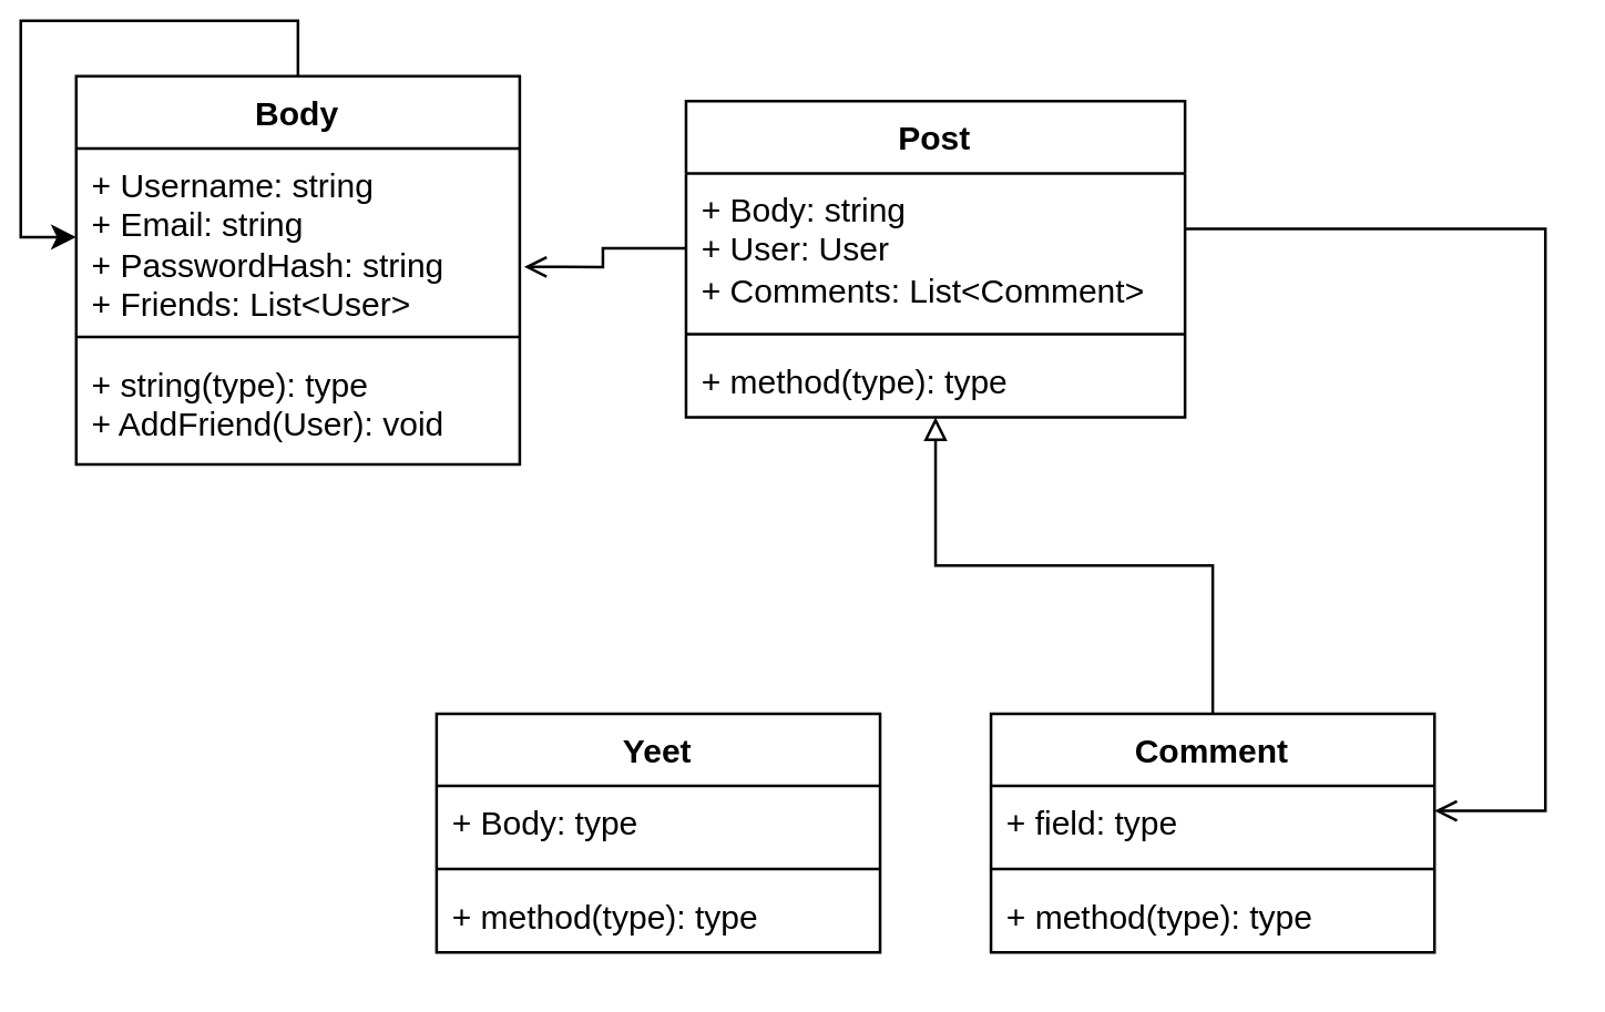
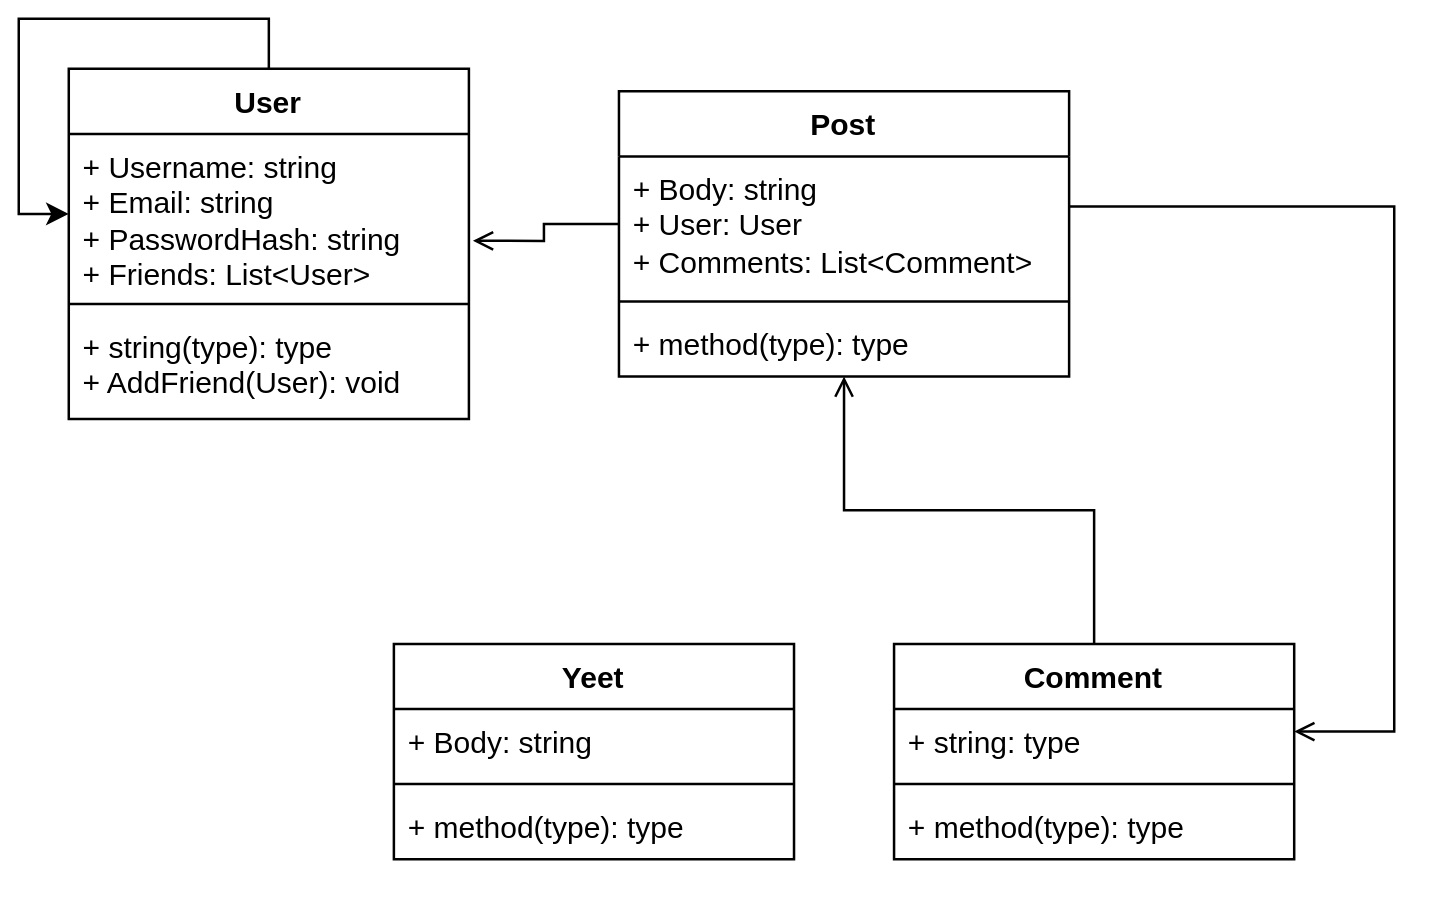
- <mxCell id="2" value="Body" style="swimlane;fontStyle=1;align=center;verticalAlign=top;childLayout=stackLayout;horizontal=1;startSize=26;horizontalStack=0;resizeParent=1;resizeParentMax=0;resizeLast=0;collapsible=1;marginBottom=0;whiteSpace=wrap;html=1;" vertex="1" parent="1"><mxGeometry x="20" y="20" width="160" height="140" as="geometry" /></mxCell>
+ <mxCell id="2" value="User" style="swimlane;fontStyle=1;align=center;verticalAlign=top;childLayout=stackLayout;horizontal=1;startSize=26;horizontalStack=0;resizeParent=1;resizeParentMax=0;resizeLast=0;collapsible=1;marginBottom=0;whiteSpace=wrap;html=1;" vertex="1" parent="1"><mxGeometry x="20" y="20" width="160" height="140" as="geometry" /></mxCell>
- <mxCell id="11" style="edgeStyle=orthogonalEdgeStyle;rounded=0;orthogonalLoop=1;jettySize=auto;html=1;exitX=0.5;exitY=0;exitDx=0;exitDy=0;entryX=0.5;entryY=1;entryDx=0;entryDy=0;endArrow=block;endFill=0;" edge="1" parent="1" source="12" target="17"><mxGeometry relative="1" as="geometry" /></mxCell>
+ <mxCell id="11" style="edgeStyle=orthogonalEdgeStyle;rounded=0;orthogonalLoop=1;jettySize=auto;html=1;exitX=0.5;exitY=0;exitDx=0;exitDy=0;entryX=0.5;entryY=1;entryDx=0;entryDy=0;endArrow=open;endFill=0;" edge="1" parent="1" source="12" target="17"><mxGeometry relative="1" as="geometry" /></mxCell>
- <mxCell id="8" value="+ Body: type" style="text;strokeColor=none;fillColor=none;align=left;verticalAlign=top;spacingLeft=4;spacingRight=4;overflow=hidden;rotatable=0;points=[[0,0.5],[1,0.5]];portConstraint=eastwest;whiteSpace=wrap;html=1;" vertex="1" parent="7"><mxGeometry y="26" width="160" height="26" as="geometry" /></mxCell>
+ <mxCell id="8" value="+ Body: string" style="text;strokeColor=none;fillColor=none;align=left;verticalAlign=top;spacingLeft=4;spacingRight=4;overflow=hidden;rotatable=0;points=[[0,0.5],[1,0.5]];portConstraint=eastwest;whiteSpace=wrap;html=1;" vertex="1" parent="7"><mxGeometry y="26" width="160" height="26" as="geometry" /></mxCell>
- <mxCell id="13" value="+ field: type" style="text;strokeColor=none;fillColor=none;align=left;verticalAlign=top;spacingLeft=4;spacingRight=4;overflow=hidden;rotatable=0;points=[[0,0.5],[1,0.5]];portConstraint=eastwest;whiteSpace=wrap;html=1;" vertex="1" parent="12"><mxGeometry y="26" width="160" height="26" as="geometry" /></mxCell>
+ <mxCell id="13" value="+ string: type" style="text;strokeColor=none;fillColor=none;align=left;verticalAlign=top;spacingLeft=4;spacingRight=4;overflow=hidden;rotatable=0;points=[[0,0.5],[1,0.5]];portConstraint=eastwest;whiteSpace=wrap;html=1;" vertex="1" parent="12"><mxGeometry y="26" width="160" height="26" as="geometry" /></mxCell>
